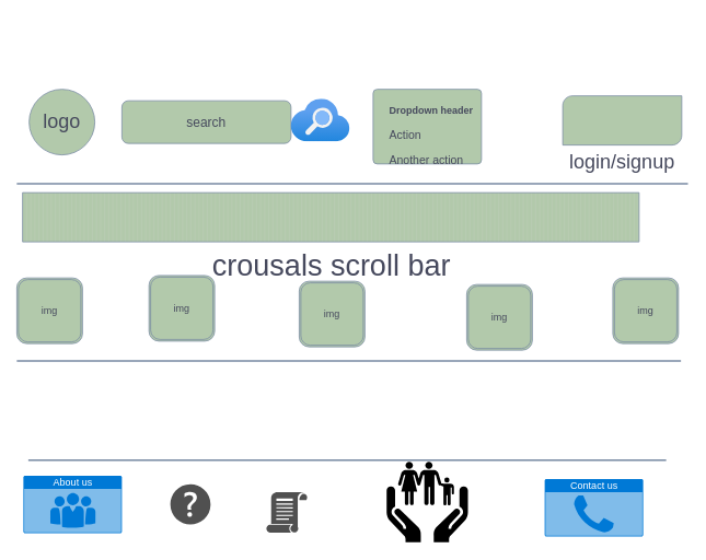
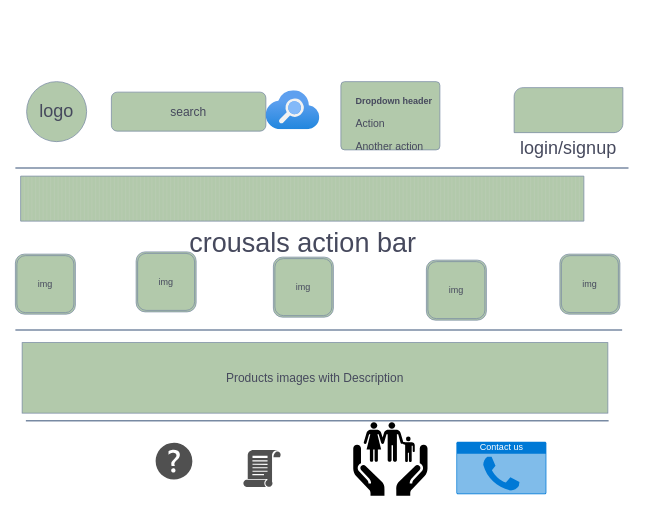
- <mxCell id="19" value="crousals scroll bar" style="verticalLabelPosition=bottom;verticalAlign=top;html=1;shape=mxgraph.basic.patternFillRect;fillStyle=vert;step=5;fillStrokeWidth=0.2;fillStrokeColor=#dddddd;rounded=1;fontSize=36;fillColor=#B2C9AB;strokeColor=#788AA3;fontColor=#46495D;" parent="1" vertex="1"><mxGeometry x="27" y="234" width="751" height="60" as="geometry" /></mxCell>
+ <mxCell id="19" value="crousals action bar" style="verticalLabelPosition=bottom;verticalAlign=top;html=1;shape=mxgraph.basic.patternFillRect;fillStyle=vert;step=5;fillStrokeWidth=0.2;fillStrokeColor=#dddddd;rounded=1;fontSize=36;fillColor=#B2C9AB;strokeColor=#788AA3;fontColor=#46495D;" parent="1" vertex="1"><mxGeometry x="27" y="234" width="751" height="60" as="geometry" /></mxCell>
+ <mxCell id="18" value="&lt;font size=&quot;3&quot;&gt;Products images with Description&lt;/font&gt;" style="rounded=0;whiteSpace=wrap;html=1;fillColor=#B2C9AB;strokeColor=#788AA3;fontColor=#46495D;" parent="1" vertex="1"><mxGeometry x="29" y="456" width="781" height="94" as="geometry" /></mxCell>
- <mxCell id="21" value="About us" style="html=1;strokeColor=none;fillColor=#0079D6;labelPosition=center;verticalLabelPosition=middle;verticalAlign=top;align=center;fontSize=12;outlineConnect=0;spacingTop=-6;fontColor=#FFFFFF;sketch=0;shape=mxgraph.sitemap.about_us;" parent="1" vertex="1"><mxGeometry x="28" y="579" width="120" height="70" as="geometry" /></mxCell>
- <mxCell id="25" value="Contact us" style="html=1;strokeColor=none;fillColor=#0079D6;labelPosition=center;verticalLabelPosition=middle;verticalAlign=top;align=center;fontSize=12;outlineConnect=0;spacingTop=-6;fontColor=#FFFFFF;sketch=0;shape=mxgraph.sitemap.contact_us;" parent="1" vertex="1"><mxGeometry x="663" y="583" width="120" height="70" as="geometry" /></mxCell>
+ <mxCell id="25" value="Contact us" style="html=1;strokeColor=none;fillColor=#0079D6;labelPosition=center;verticalLabelPosition=middle;verticalAlign=top;align=center;fontSize=12;outlineConnect=0;spacingTop=-6;fontColor=#FFFFFF;sketch=0;shape=mxgraph.sitemap.contact_us;" parent="1" vertex="1"><mxGeometry x="608" y="588" width="120" height="70" as="geometry" /></mxCell>
